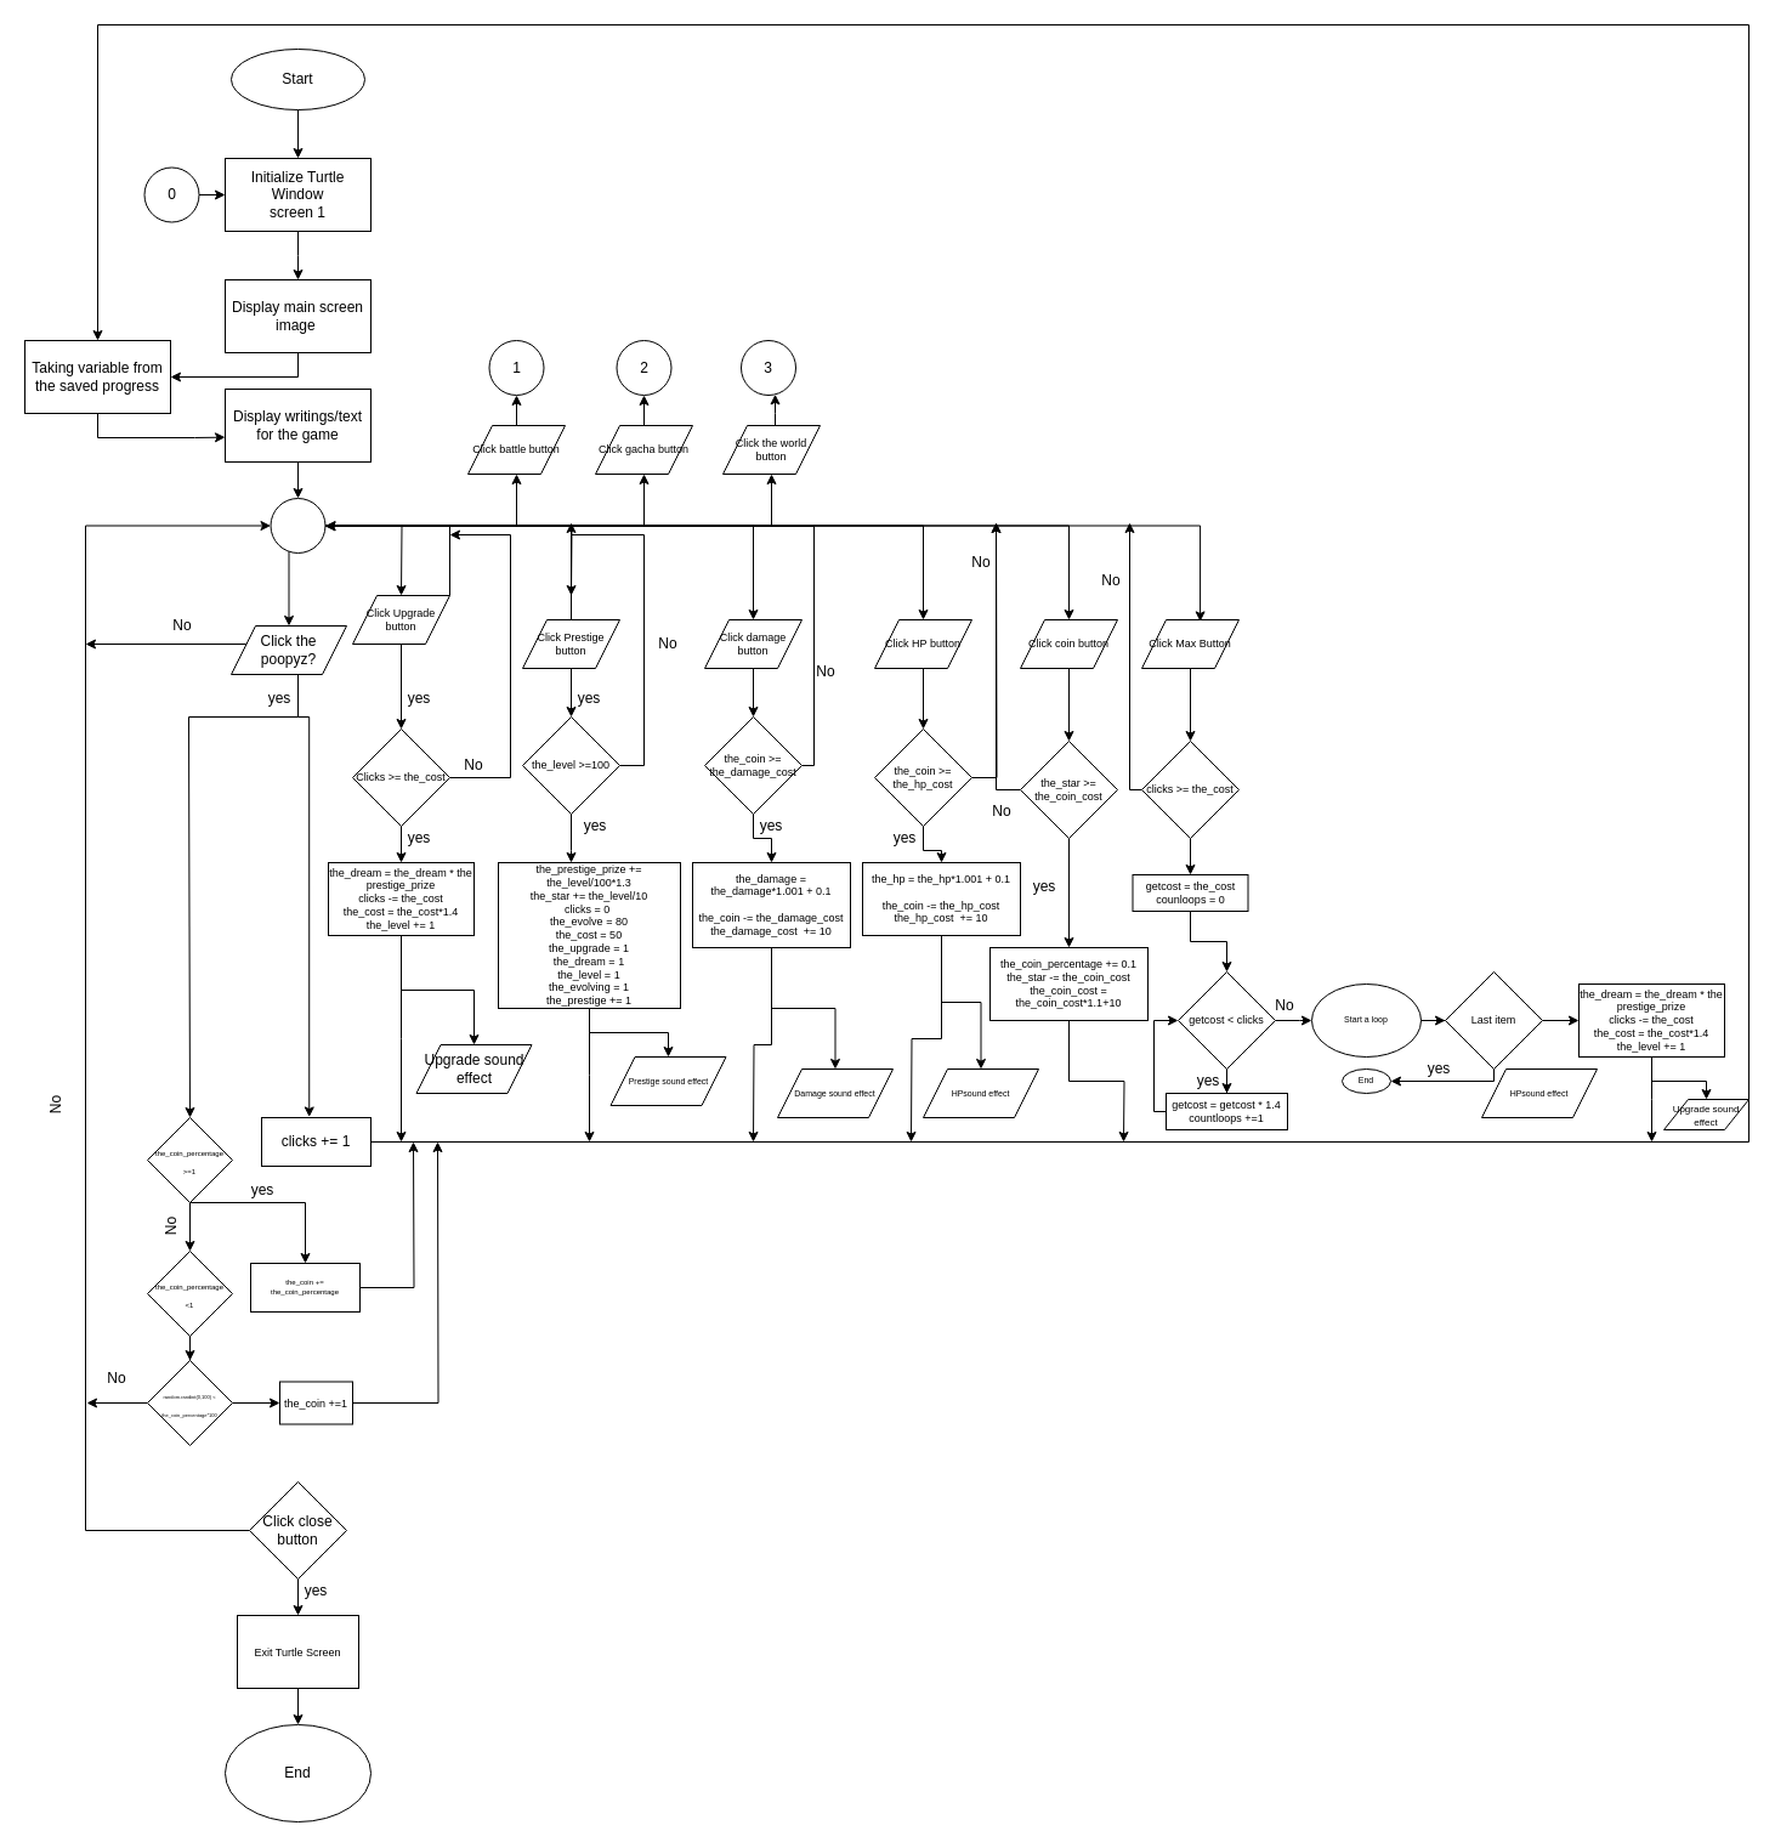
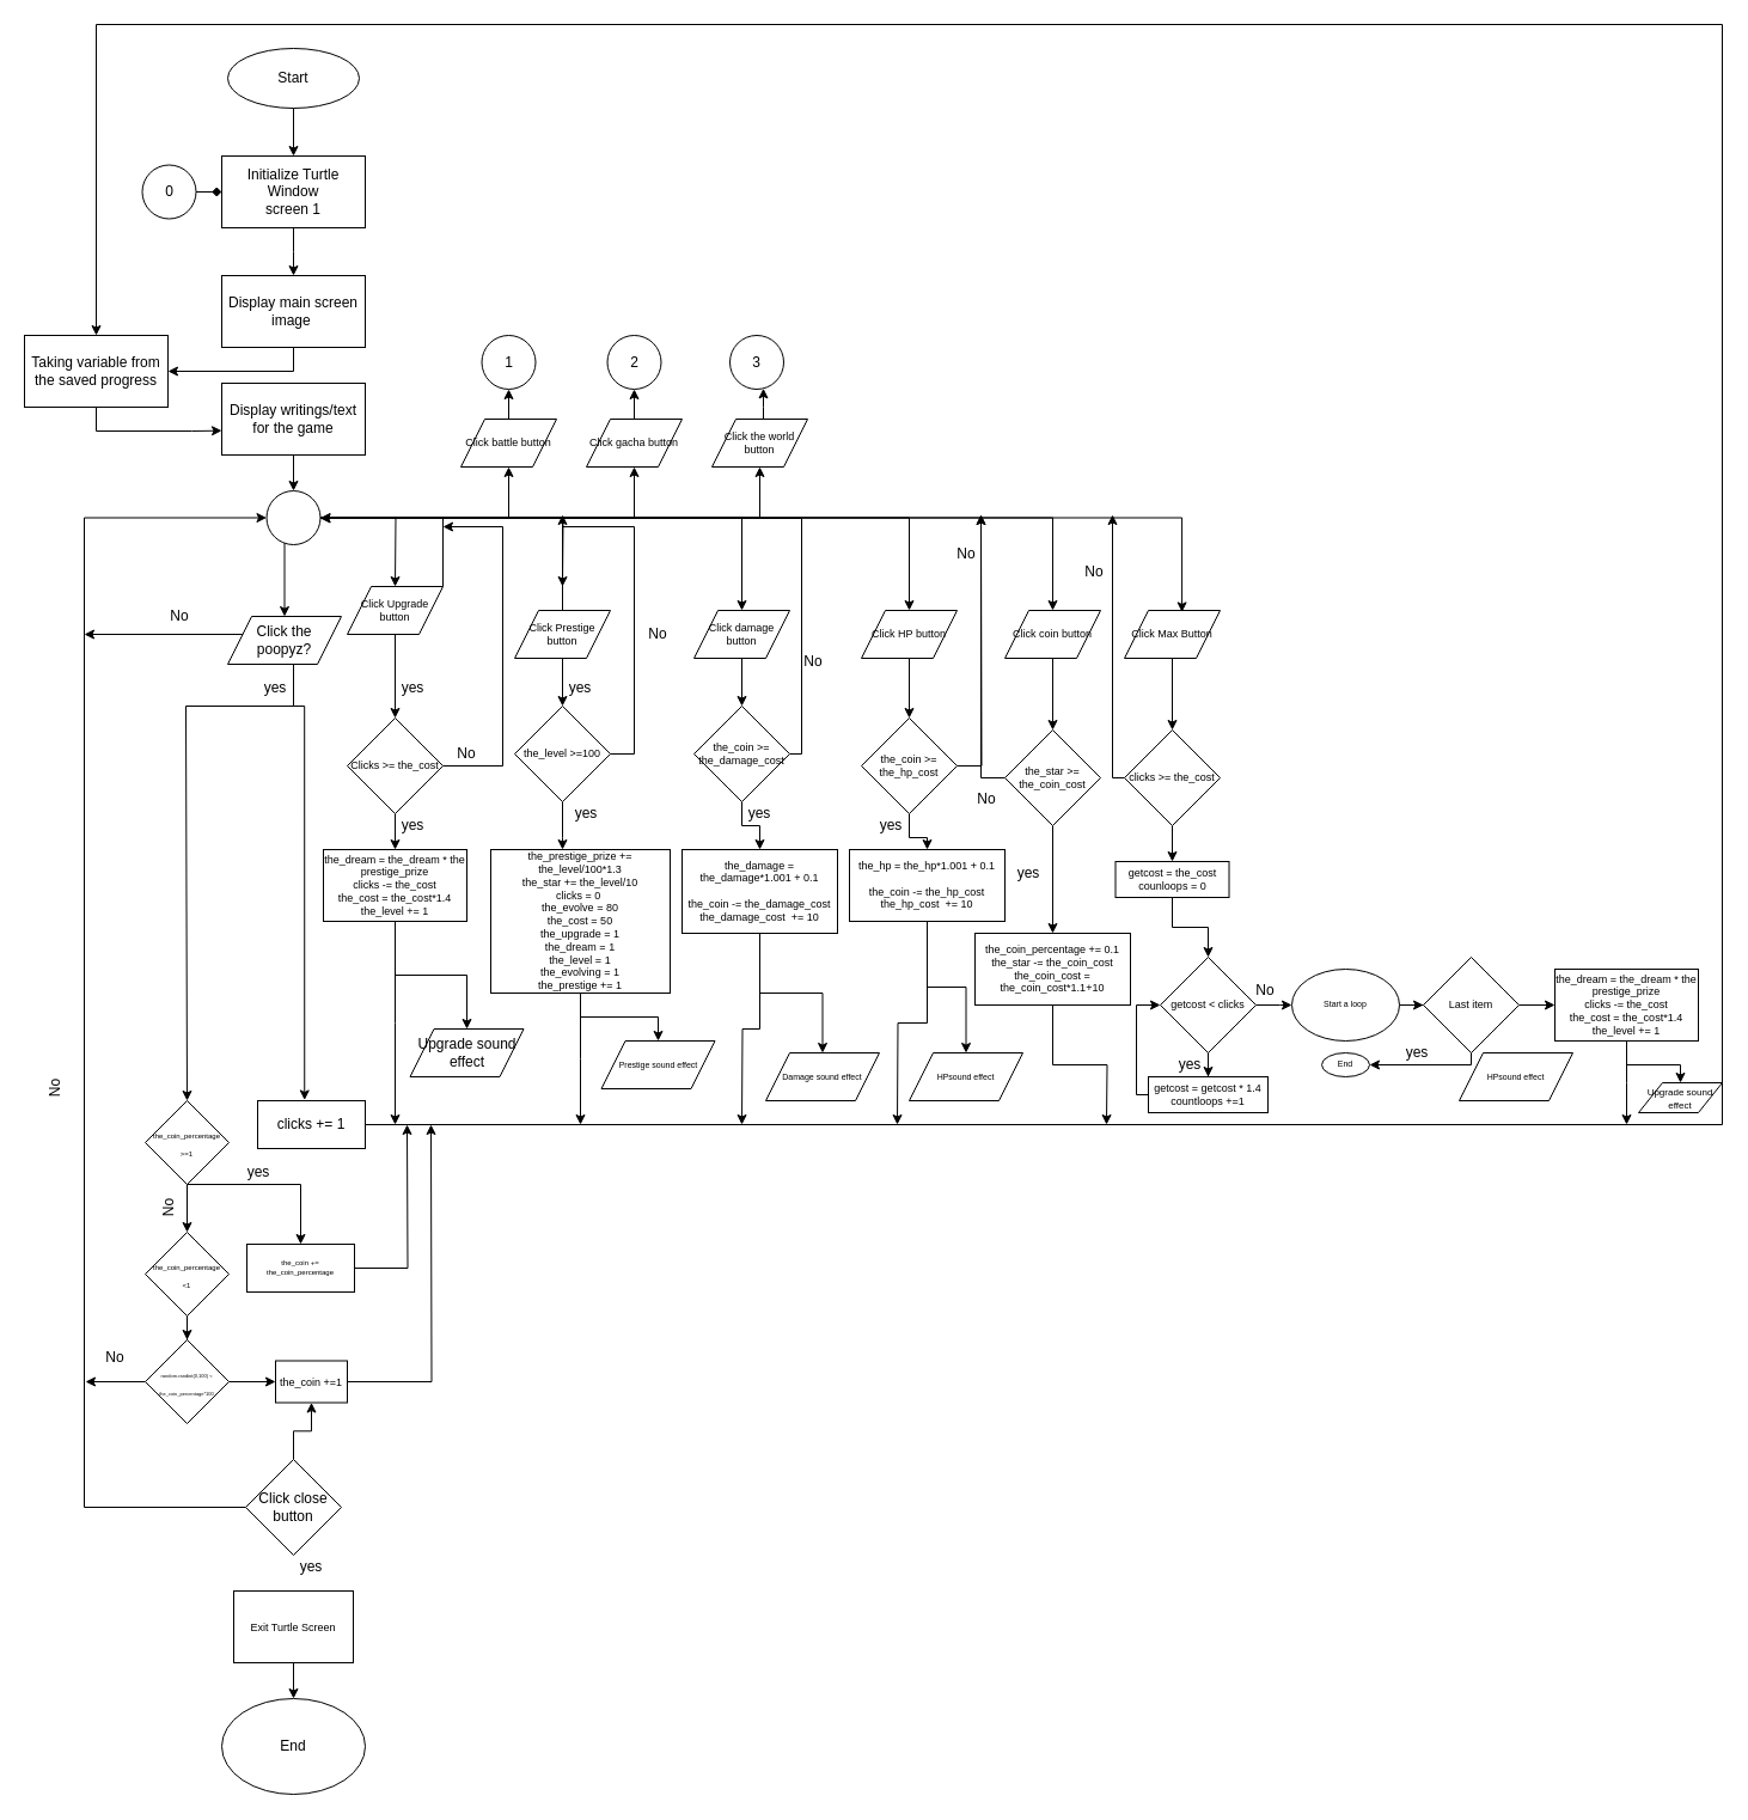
- <mxCell id="139" value="" style="edgeStyle=orthogonalEdgeStyle;rounded=0;orthogonalLoop=1;jettySize=auto;html=1;fontSize=8;" edge="1" parent="1" source="140" target="5"><mxGeometry relative="1" as="geometry" /></mxCell>
+ <mxCell id="139" value="" style="edgeStyle=orthogonalEdgeStyle;rounded=0;orthogonalLoop=1;jettySize=auto;html=1;fontSize=8;endArrow=diamond;" edge="1" parent="1" source="140" target="5"><mxGeometry relative="1" as="geometry" /></mxCell>
- <mxCell id="11" value="" style="edgeStyle=orthogonalEdgeStyle;rounded=0;orthogonalLoop=1;jettySize=auto;html=1;" edge="1" parent="1" source="12" target="81"><mxGeometry relative="1" as="geometry" /></mxCell>
+ <mxCell id="11" value="" style="edgeStyle=orthogonalEdgeStyle;rounded=0;orthogonalLoop=1;jettySize=auto;html=1;" edge="1" parent="1" source="12" target="48"><mxGeometry relative="1" as="geometry" /></mxCell>
